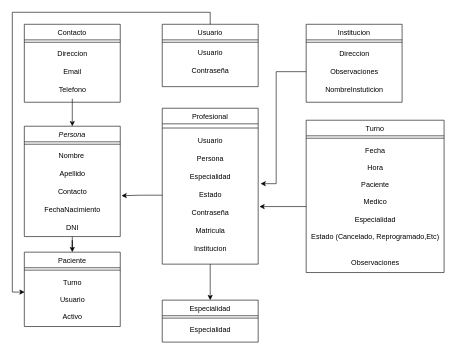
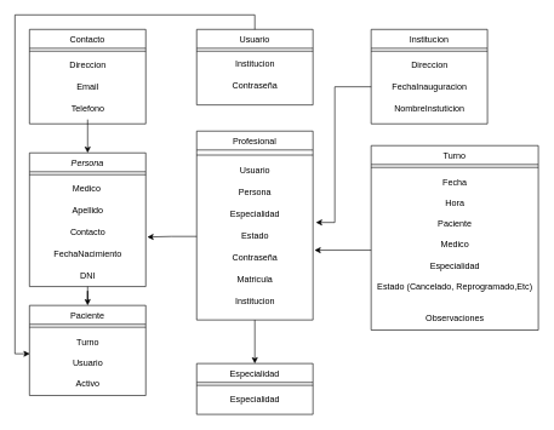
- <mxCell id="32" value="Usuario&lt;div&gt;&lt;br&gt;&lt;/div&gt;&lt;div&gt;Contraseña&lt;/div&gt;&lt;div&gt;&lt;div&gt;&lt;br&gt;&lt;/div&gt;&lt;/div&gt;" style="text;html=1;align=center;verticalAlign=middle;resizable=0;points=[];autosize=1;strokeColor=none;fillColor=none;" vertex="1" parent="30"><mxGeometry y="34" width="160" height="70" as="geometry" /></mxCell>
+ <mxCell id="32" value="Institucion&lt;div&gt;&lt;br&gt;&lt;/div&gt;&lt;div&gt;Contraseña&lt;/div&gt;&lt;div&gt;&lt;div&gt;&lt;br&gt;&lt;/div&gt;&lt;/div&gt;" style="text;html=1;align=center;verticalAlign=middle;resizable=0;points=[];autosize=1;strokeColor=none;fillColor=none;" vertex="1" parent="30"><mxGeometry y="34" width="160" height="70" as="geometry" /></mxCell>
- <mxCell id="23" value="Observaciones" style="text;html=1;align=center;verticalAlign=middle;resizable=0;points=[];autosize=1;strokeColor=none;fillColor=none;" vertex="1" parent="20"><mxGeometry y="64" width="160" height="30" as="geometry" /></mxCell>
+ <mxCell id="23" value="FechaInauguracion" style="text;html=1;align=center;verticalAlign=middle;resizable=0;points=[];autosize=1;strokeColor=none;fillColor=none;" vertex="1" parent="20"><mxGeometry y="64" width="160" height="30" as="geometry" /></mxCell>
- <mxCell id="36" value="Nombre&amp;nbsp;" style="text;html=1;align=center;verticalAlign=middle;resizable=0;points=[];autosize=1;strokeColor=none;fillColor=none;" vertex="1" parent="34"><mxGeometry y="34" width="160" height="30" as="geometry" /></mxCell>
+ <mxCell id="36" value="Medico&amp;nbsp;" style="text;html=1;align=center;verticalAlign=middle;resizable=0;points=[];autosize=1;strokeColor=none;fillColor=none;" vertex="1" parent="34"><mxGeometry y="34" width="160" height="30" as="geometry" /></mxCell>
